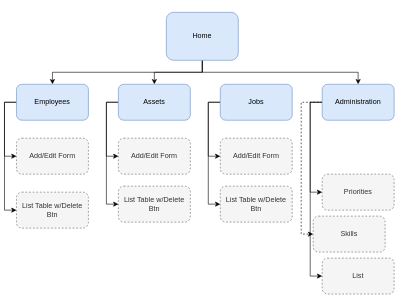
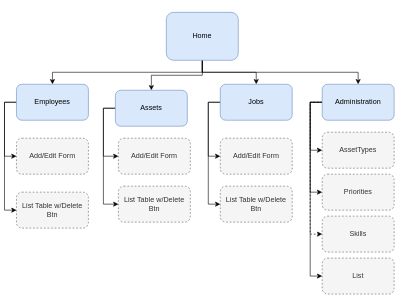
+ <mxCell id="3" value="" style="edgeStyle=orthogonalEdgeStyle;rounded=0;orthogonalLoop=1;jettySize=auto;html=1;" edge="1" parent="1" source="6" target="15"><mxGeometry relative="1" as="geometry" /></mxCell>
- <mxCell id="12" value="Assets" style="rounded=1;whiteSpace=wrap;html=1;fillColor=#dae8fc;strokeColor=#6c8ebf;" vertex="1" parent="1"><mxGeometry x="190" y="140" width="120" height="60" as="geometry" /></mxCell>
+ <mxCell id="12" value="Assets" style="rounded=1;whiteSpace=wrap;html=1;fillColor=#dae8fc;strokeColor=#6c8ebf;" vertex="1" parent="1"><mxGeometry x="185" y="150" width="120" height="60" as="geometry" /></mxCell>
+ <mxCell id="16" style="edgeStyle=orthogonalEdgeStyle;rounded=0;orthogonalLoop=1;jettySize=auto;html=1;exitX=0;exitY=0.5;exitDx=0;exitDy=0;entryX=0;entryY=0.5;entryDx=0;entryDy=0;" edge="1" parent="1" source="20" target="27"><mxGeometry relative="1" as="geometry" /></mxCell>
+ <mxCell id="27" value="AssetTypes" style="rounded=1;whiteSpace=wrap;html=1;dashed=1;fillColor=#f5f5f5;fontColor=#333333;strokeColor=#666666;" vertex="1" parent="1"><mxGeometry x="530" y="220" width="120" height="60" as="geometry" /></mxCell>
- <mxCell id="29" value="Skills" style="rounded=1;whiteSpace=wrap;html=1;dashed=1;fillColor=#f5f5f5;fontColor=#333333;strokeColor=#666666;" vertex="1" parent="1"><mxGeometry x="515" y="360" width="120" height="60" as="geometry" /></mxCell>
+ <mxCell id="29" value="Skills" style="rounded=1;whiteSpace=wrap;html=1;dashed=1;fillColor=#f5f5f5;fontColor=#333333;strokeColor=#666666;" vertex="1" parent="1"><mxGeometry x="530" y="360" width="120" height="60" as="geometry" /></mxCell>
